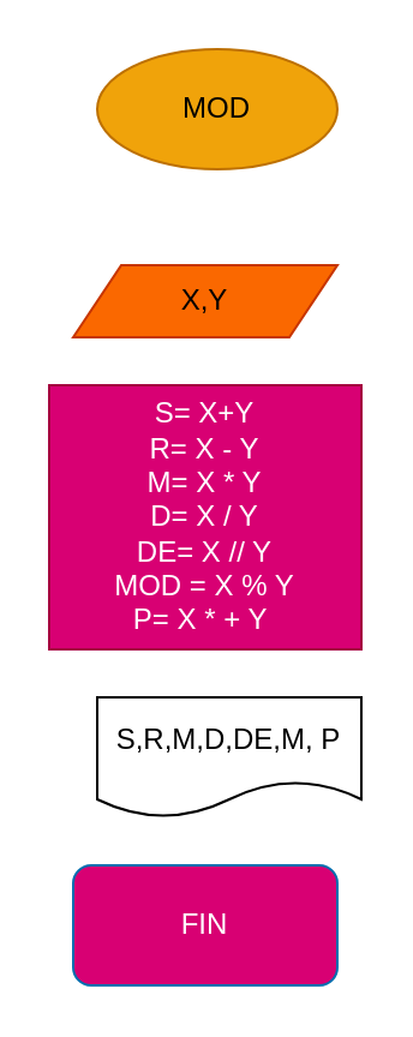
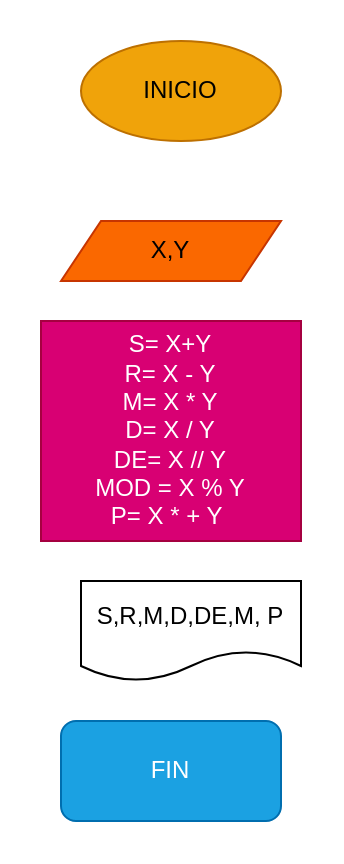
- <mxCell id="2" value="MOD" style="ellipse;whiteSpace=wrap;html=1;fillColor=#f0a30a;fontColor=#000000;strokeColor=#BD7000;" vertex="1" parent="1"><mxGeometry x="40" y="20" width="100" height="50" as="geometry" /></mxCell>
+ <mxCell id="2" value="INICIO" style="ellipse;whiteSpace=wrap;html=1;fillColor=#f0a30a;fontColor=#000000;strokeColor=#BD7000;" vertex="1" parent="1"><mxGeometry x="40" y="20" width="100" height="50" as="geometry" /></mxCell>
- <mxCell id="6" value="FIN" style="rounded=1;whiteSpace=wrap;html=1;fillColor=#d80073;fontColor=#ffffff;strokeColor=#006EAF;" vertex="1" parent="1"><mxGeometry x="30" y="360" width="110" height="50" as="geometry" /></mxCell>
+ <mxCell id="6" value="FIN" style="rounded=1;whiteSpace=wrap;html=1;fillColor=#1ba1e2;fontColor=#ffffff;strokeColor=#006EAF;" vertex="1" parent="1"><mxGeometry x="30" y="360" width="110" height="50" as="geometry" /></mxCell>
